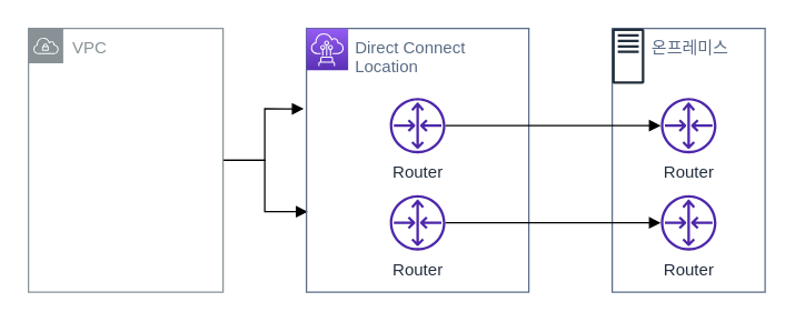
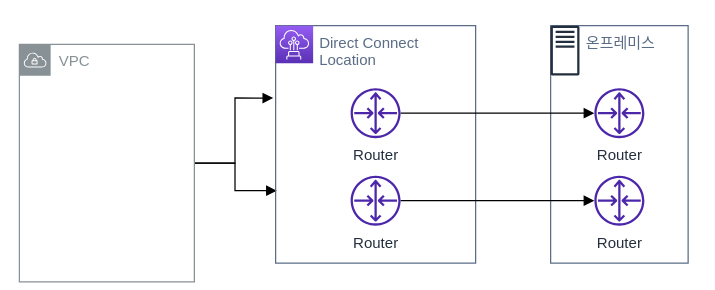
- <mxCell id="4" value="VPC" style="sketch=0;outlineConnect=0;gradientColor=none;html=1;whiteSpace=wrap;fontSize=12;fontStyle=0;shape=mxgraph.aws4.group;grIcon=mxgraph.aws4.group_vpc;strokeColor=#879196;fillColor=none;verticalAlign=top;align=left;spacingLeft=30;fontColor=#879196;dashed=0;" vertex="1" parent="1"><mxGeometry x="20" y="20" width="140" height="190" as="geometry" /></mxCell>
+ <mxCell id="4" value="VPC" style="sketch=0;outlineConnect=0;gradientColor=none;html=1;whiteSpace=wrap;fontSize=12;fontStyle=0;shape=mxgraph.aws4.group;grIcon=mxgraph.aws4.group_vpc;strokeColor=#879196;fillColor=none;verticalAlign=top;align=left;spacingLeft=30;fontColor=#879196;dashed=0;" vertex="1" parent="1"><mxGeometry x="15" y="35" width="140" height="190" as="geometry" /></mxCell>
